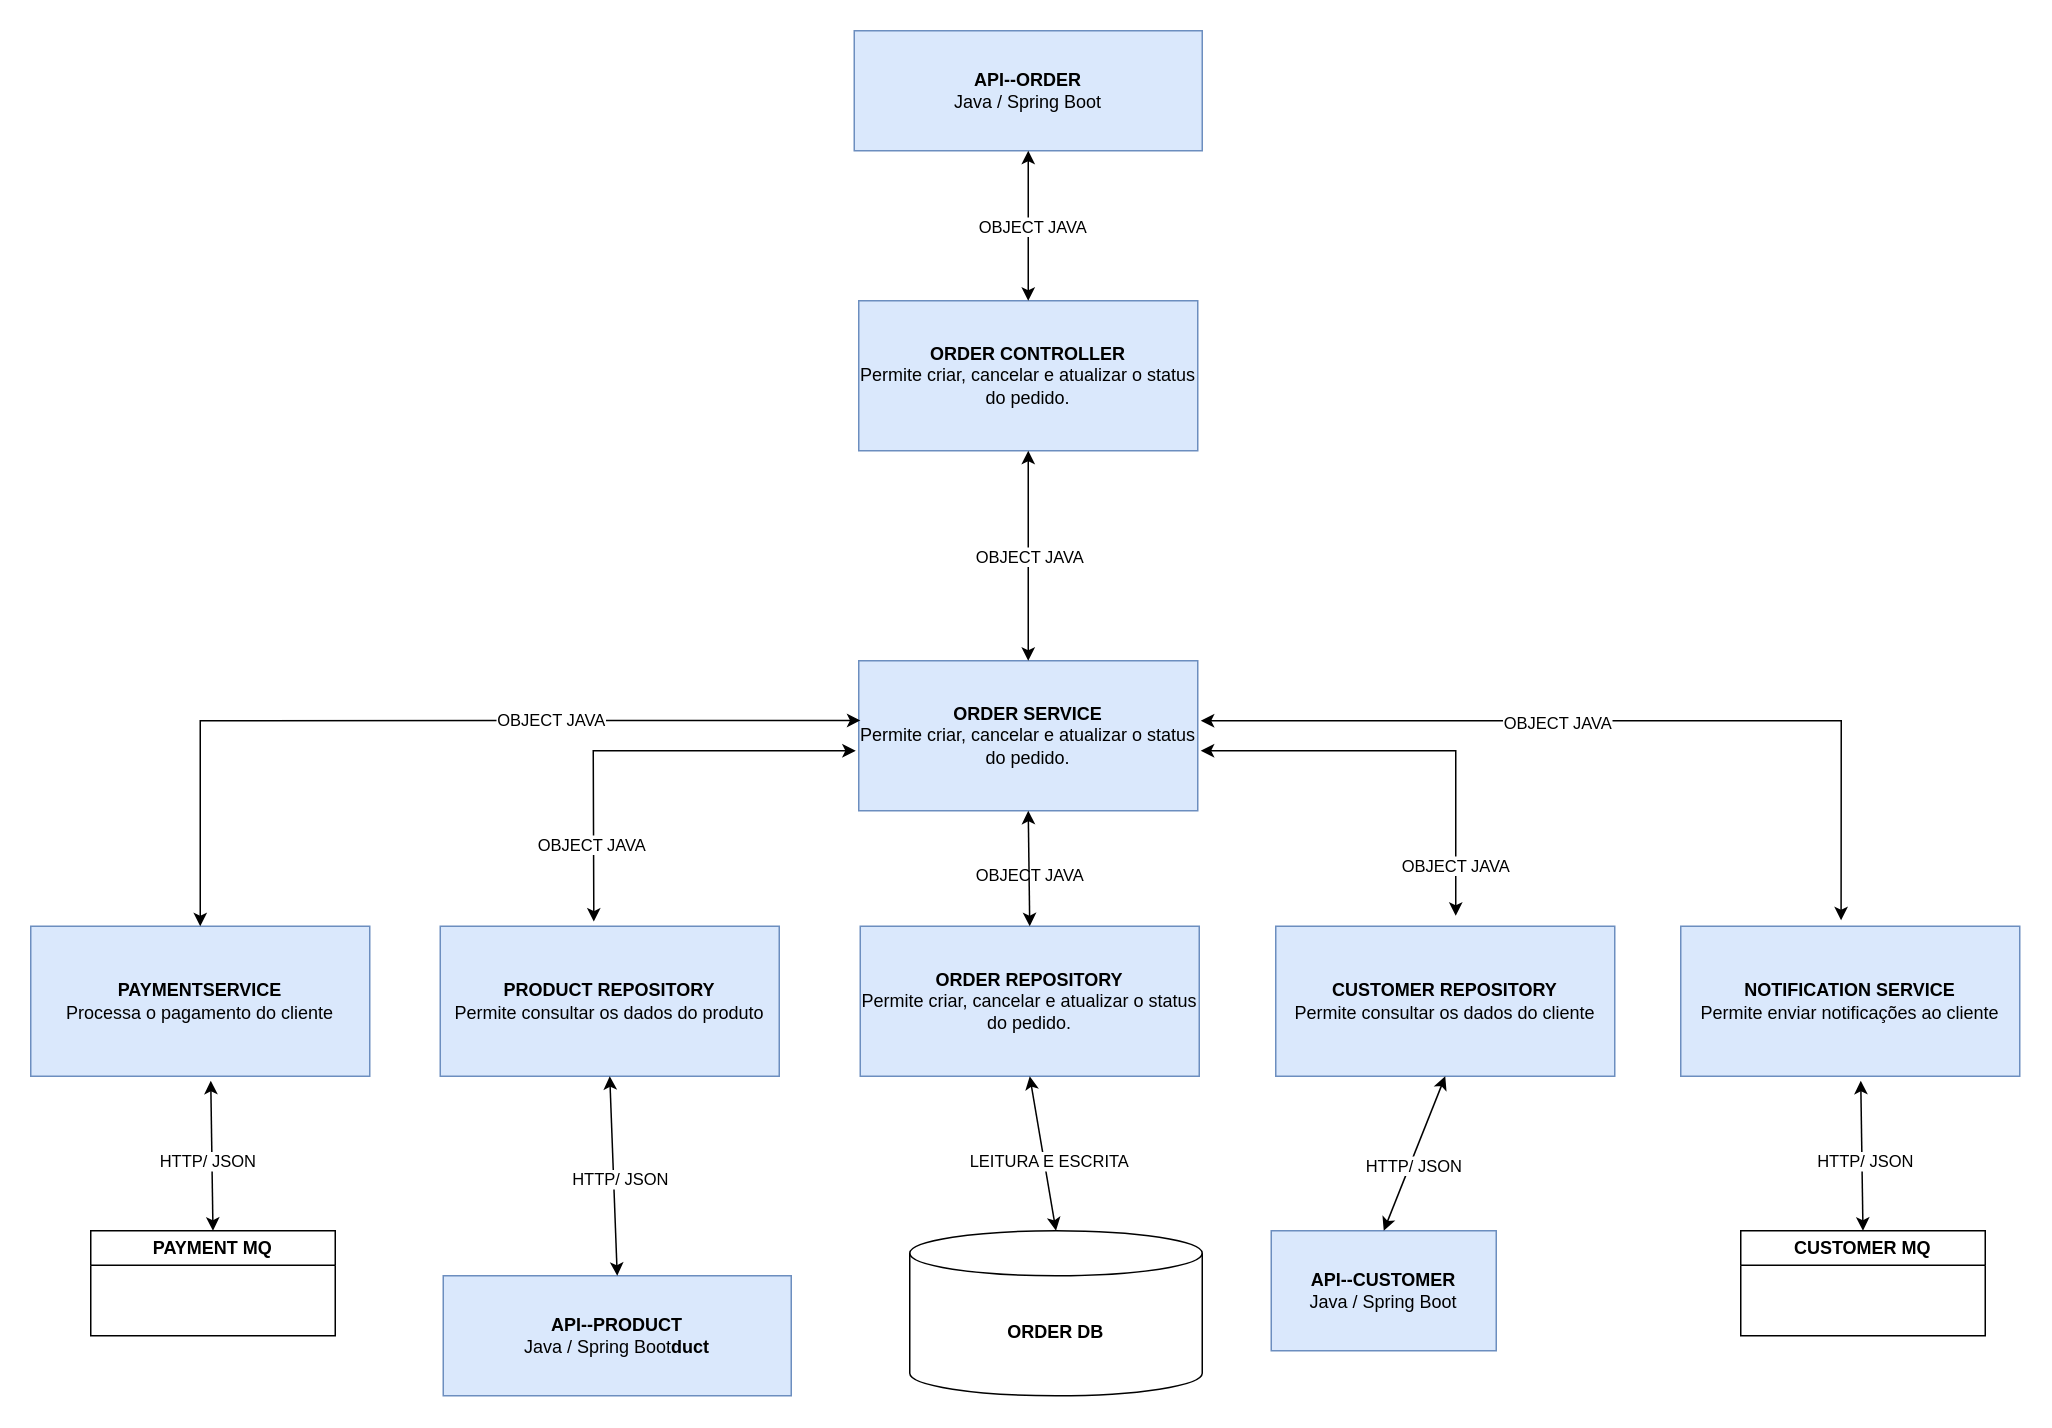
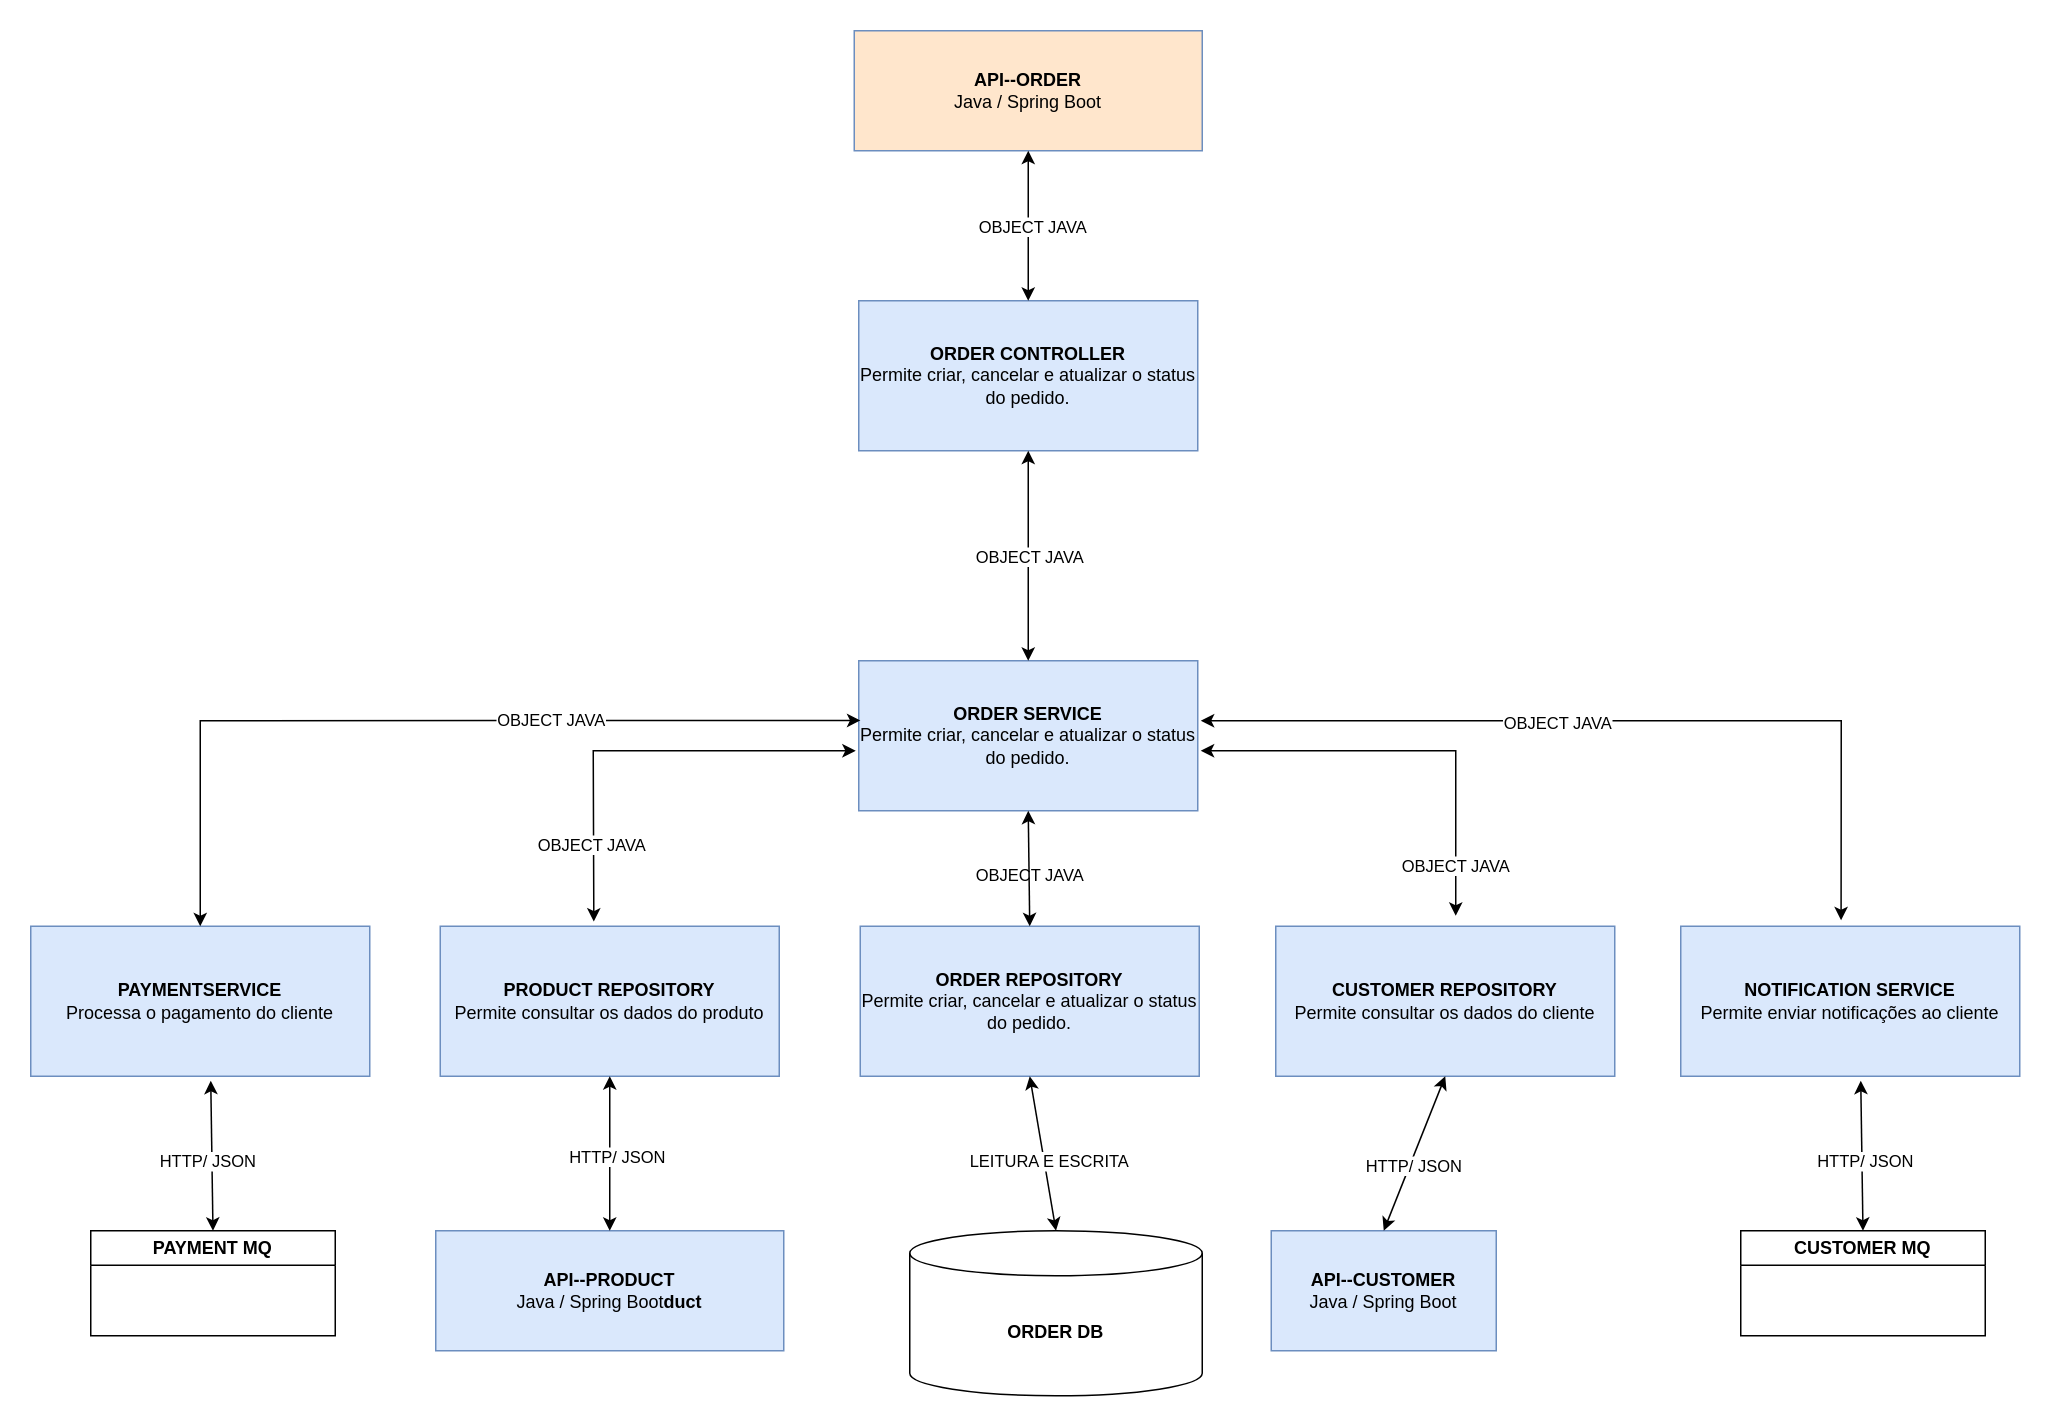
- <mxCell id="3" value="&lt;b&gt;API--ORDER&lt;/b&gt;&lt;div&gt;Java / Spring Boot&lt;b&gt;&lt;br&gt;&lt;/b&gt;&lt;/div&gt;" style="rounded=0;whiteSpace=wrap;html=1;fillColor=#dae8fc;strokeColor=#6c8ebf;" vertex="1" parent="1"><mxGeometry x="569" y="20" width="232" height="80" as="geometry" /></mxCell>
+ <mxCell id="3" value="&lt;b&gt;API--ORDER&lt;/b&gt;&lt;div&gt;Java / Spring Boot&lt;b&gt;&lt;br&gt;&lt;/b&gt;&lt;/div&gt;" style="rounded=0;whiteSpace=wrap;html=1;fillColor=#ffe6cc;strokeColor=#6c8ebf;" vertex="1" parent="1"><mxGeometry x="569" y="20" width="232" height="80" as="geometry" /></mxCell>
- <mxCell id="22" value="&lt;b&gt;API--PRODUCT&lt;br&gt;&lt;/b&gt;&lt;span style=&quot;background-color: initial;&quot;&gt;Java / Spring Boot&lt;/span&gt;&lt;b&gt;duct&lt;/b&gt;" style="rounded=0;whiteSpace=wrap;html=1;fillColor=#dae8fc;strokeColor=#6c8ebf;" vertex="1" parent="1"><mxGeometry x="295" y="850" width="232" height="80" as="geometry" /></mxCell>
+ <mxCell id="22" value="&lt;b&gt;API--PRODUCT&lt;br&gt;&lt;/b&gt;&lt;span style=&quot;background-color: initial;&quot;&gt;Java / Spring Boot&lt;/span&gt;&lt;b&gt;duct&lt;/b&gt;" style="rounded=0;whiteSpace=wrap;html=1;fillColor=#dae8fc;strokeColor=#6c8ebf;" vertex="1" parent="1"><mxGeometry x="290" y="820" width="232" height="80" as="geometry" /></mxCell>
